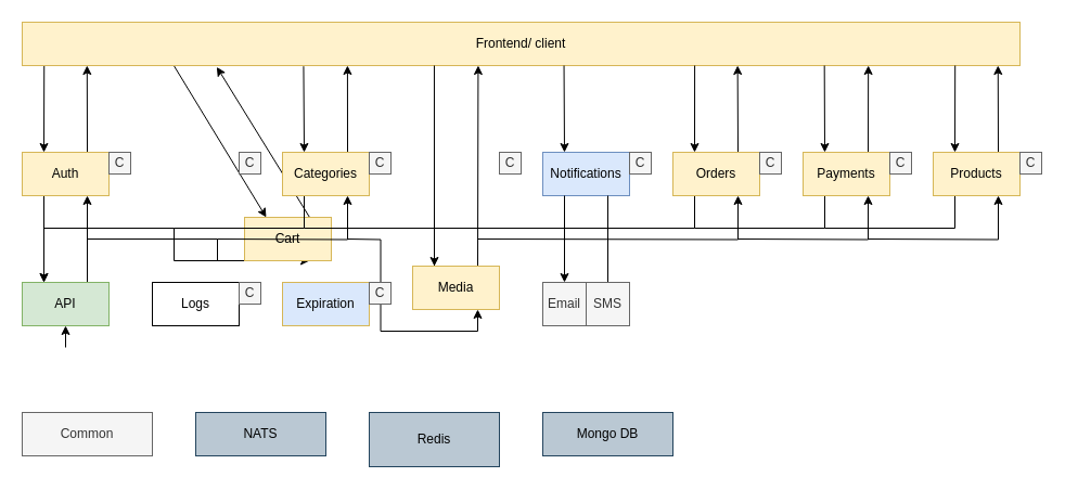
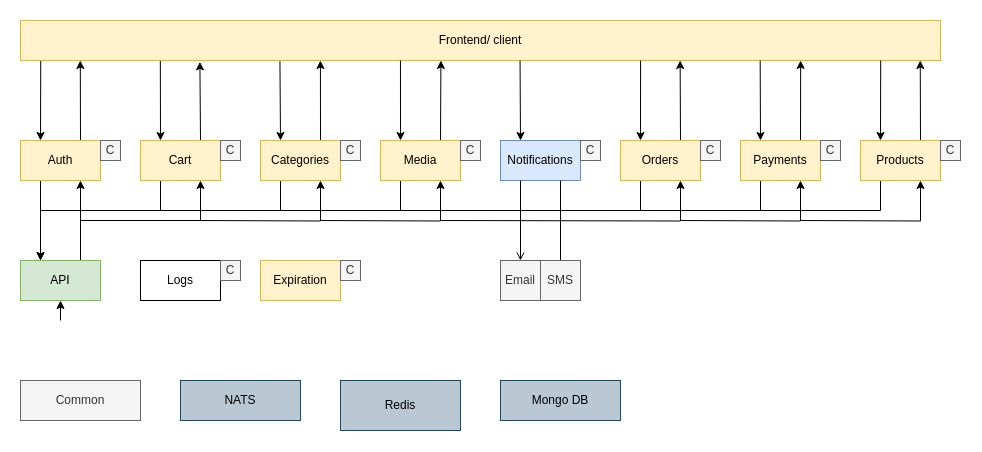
- <mxCell id="13" value="Cart" style="whiteSpace=wrap;html=1;fillColor=#fff2cc;strokeColor=#d6b656;" parent="1" vertex="1"><mxGeometry x="225" y="200" width="80" height="40" as="geometry" /></mxCell>
+ <mxCell id="13" value="Cart" style="whiteSpace=wrap;html=1;fillColor=#fff2cc;strokeColor=#d6b656;" parent="1" vertex="1"><mxGeometry x="140" y="140" width="80" height="40" as="geometry" /></mxCell>
- <mxCell id="45" style="edgeStyle=none;orthogonalLoop=1;jettySize=auto;html=1;exitX=0.25;exitY=1;exitDx=0;exitDy=0;entryX=0.5;entryY=0;entryDx=0;entryDy=0;" edge="1" parent="1" source="29" target="46"><mxGeometry relative="1" as="geometry" /></mxCell>
+ <mxCell id="45" style="edgeStyle=none;orthogonalLoop=1;jettySize=auto;html=1;exitX=0.25;exitY=1;exitDx=0;exitDy=0;entryX=0.5;entryY=0;entryDx=0;entryDy=0;endArrow=open;" edge="1" parent="1" source="29" target="46"><mxGeometry relative="1" as="geometry" /></mxCell>
- <mxCell id="27" value="Media" style="whiteSpace=wrap;html=1;fillColor=#fff2cc;strokeColor=#d6b656;" parent="1" vertex="1"><mxGeometry x="380" y="245" width="80" height="40" as="geometry" /></mxCell>
+ <mxCell id="27" value="Media" style="whiteSpace=wrap;html=1;fillColor=#fff2cc;strokeColor=#d6b656;" parent="1" vertex="1"><mxGeometry x="380" y="140" width="80" height="40" as="geometry" /></mxCell>
- <mxCell id="21" value="Expiration" style="whiteSpace=wrap;html=1;fillColor=#dae8fc;strokeColor=#d6b656;" parent="1" vertex="1"><mxGeometry x="260" y="260" width="80" height="40" as="geometry" /></mxCell>
+ <mxCell id="21" value="Expiration" style="whiteSpace=wrap;html=1;fillColor=#fff2cc;strokeColor=#d6b656;" parent="1" vertex="1"><mxGeometry x="260" y="260" width="80" height="40" as="geometry" /></mxCell>
